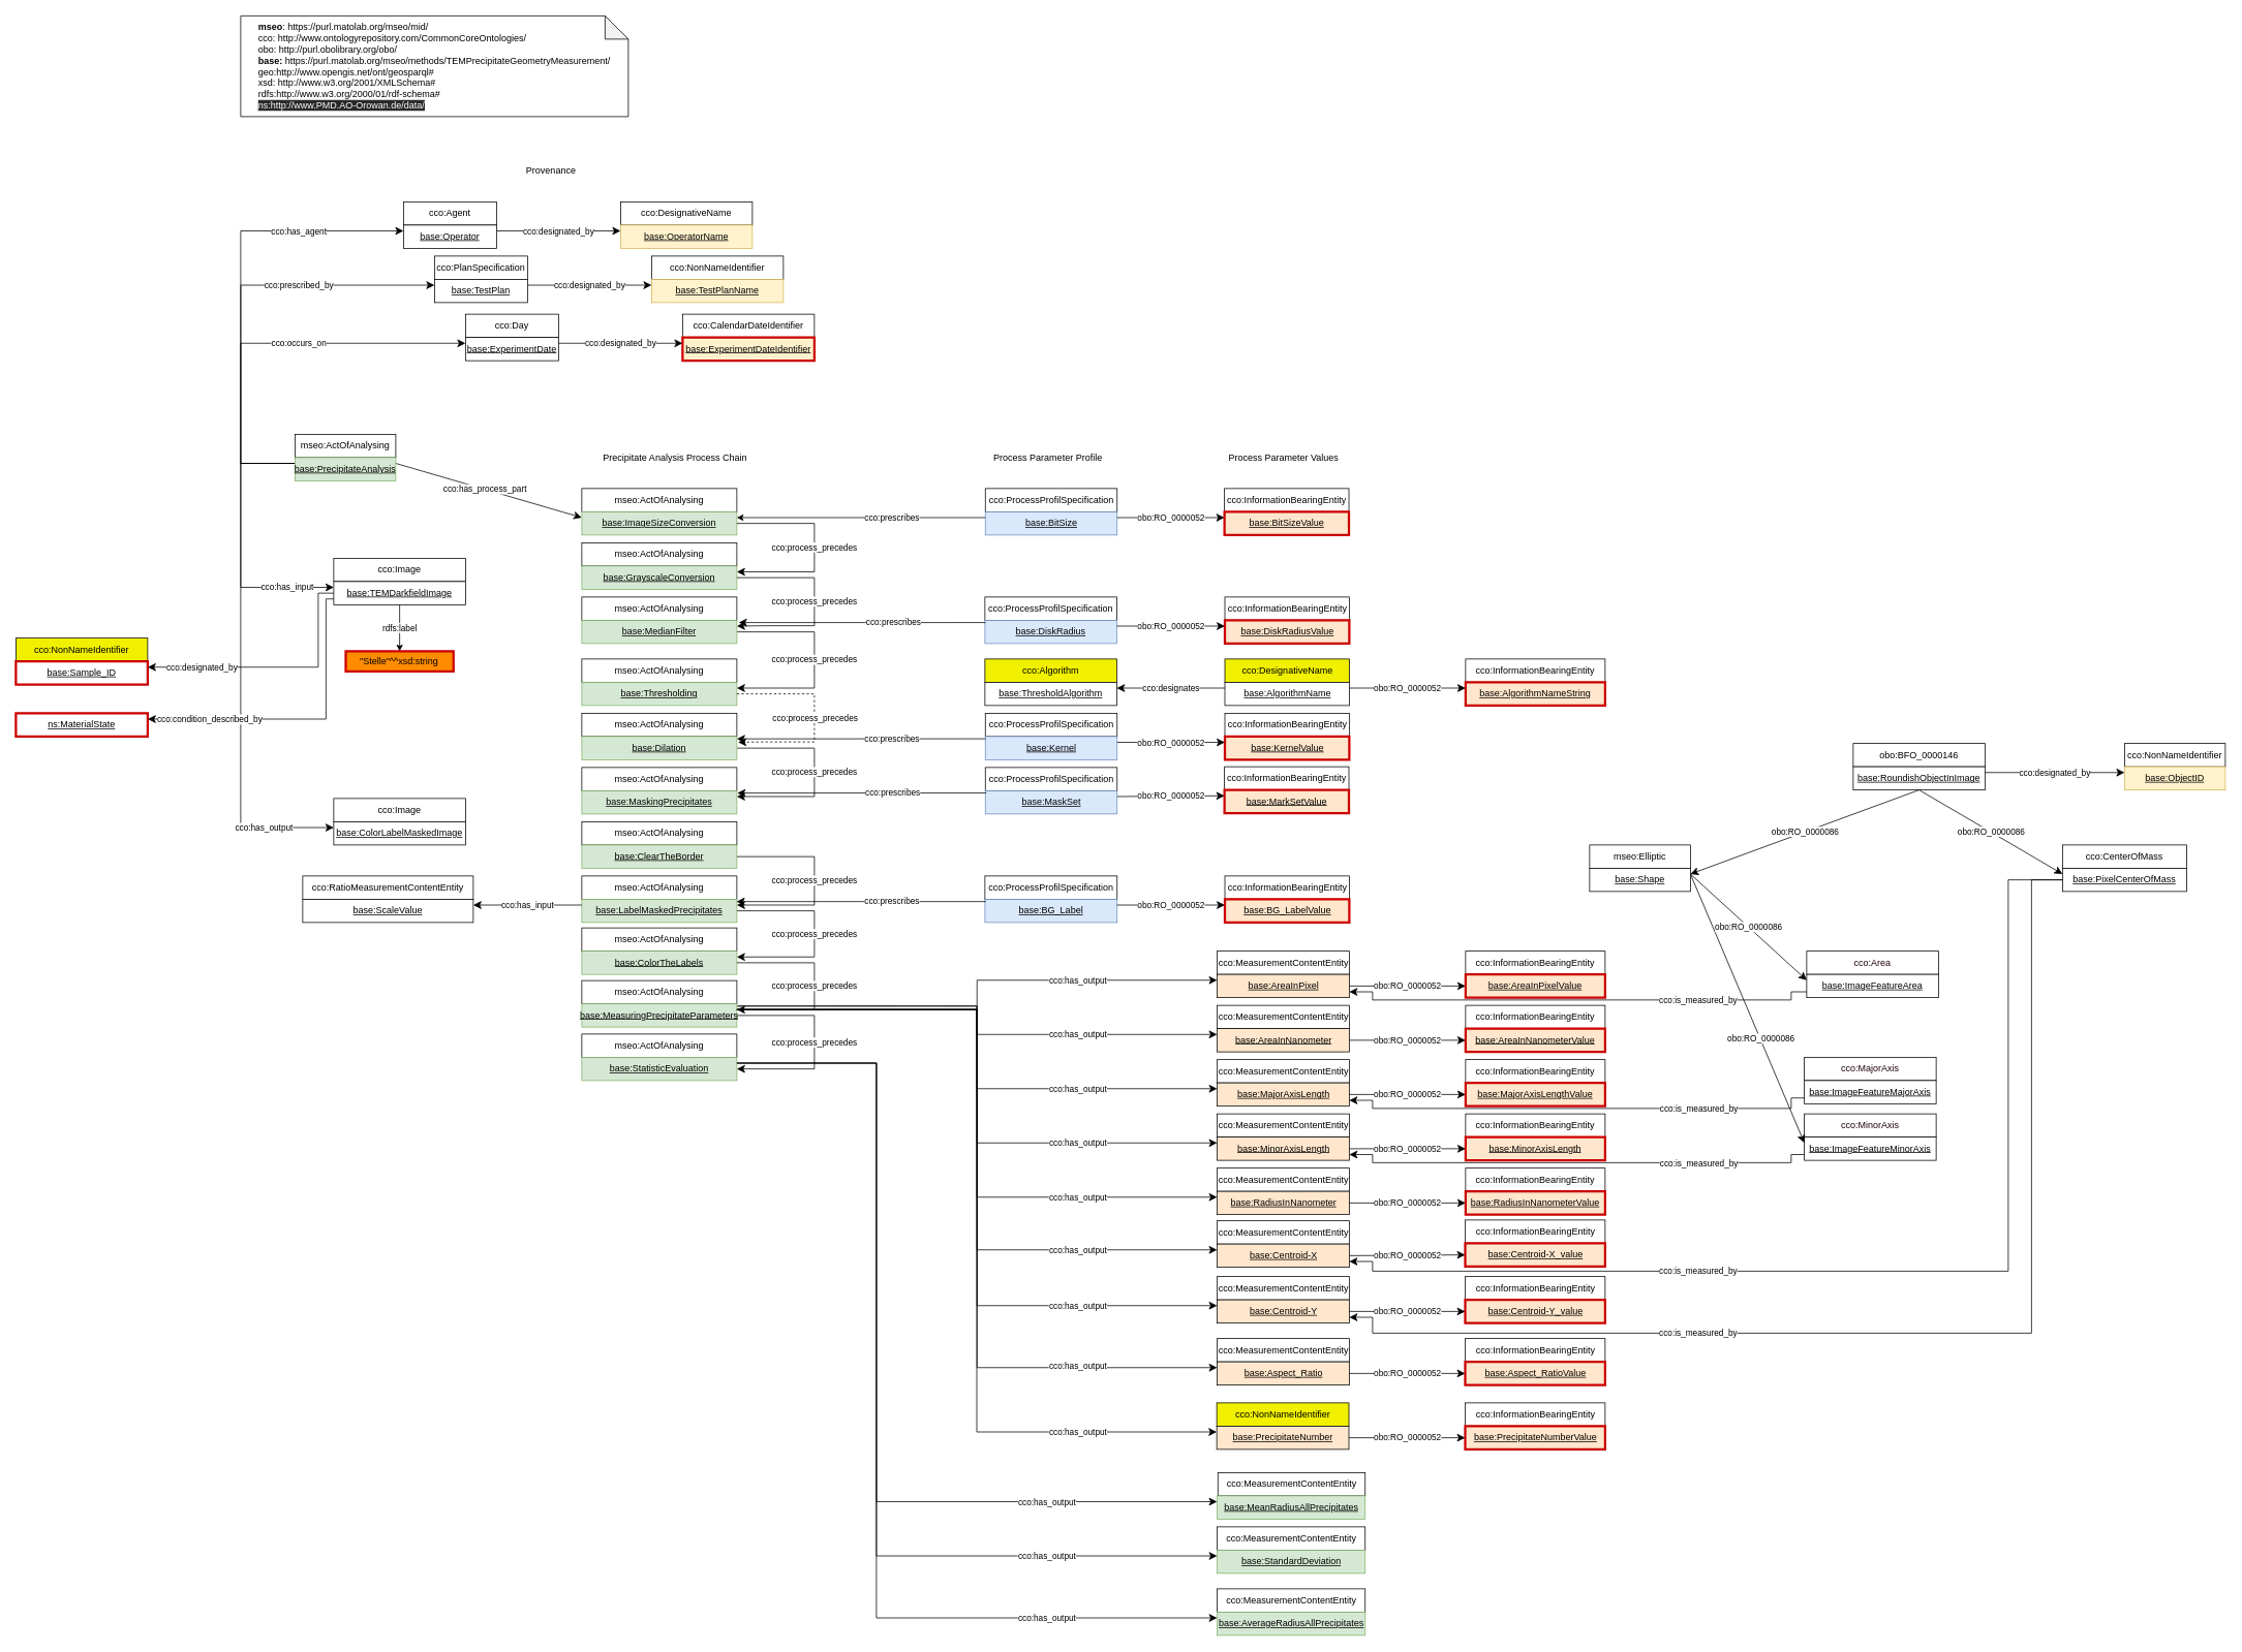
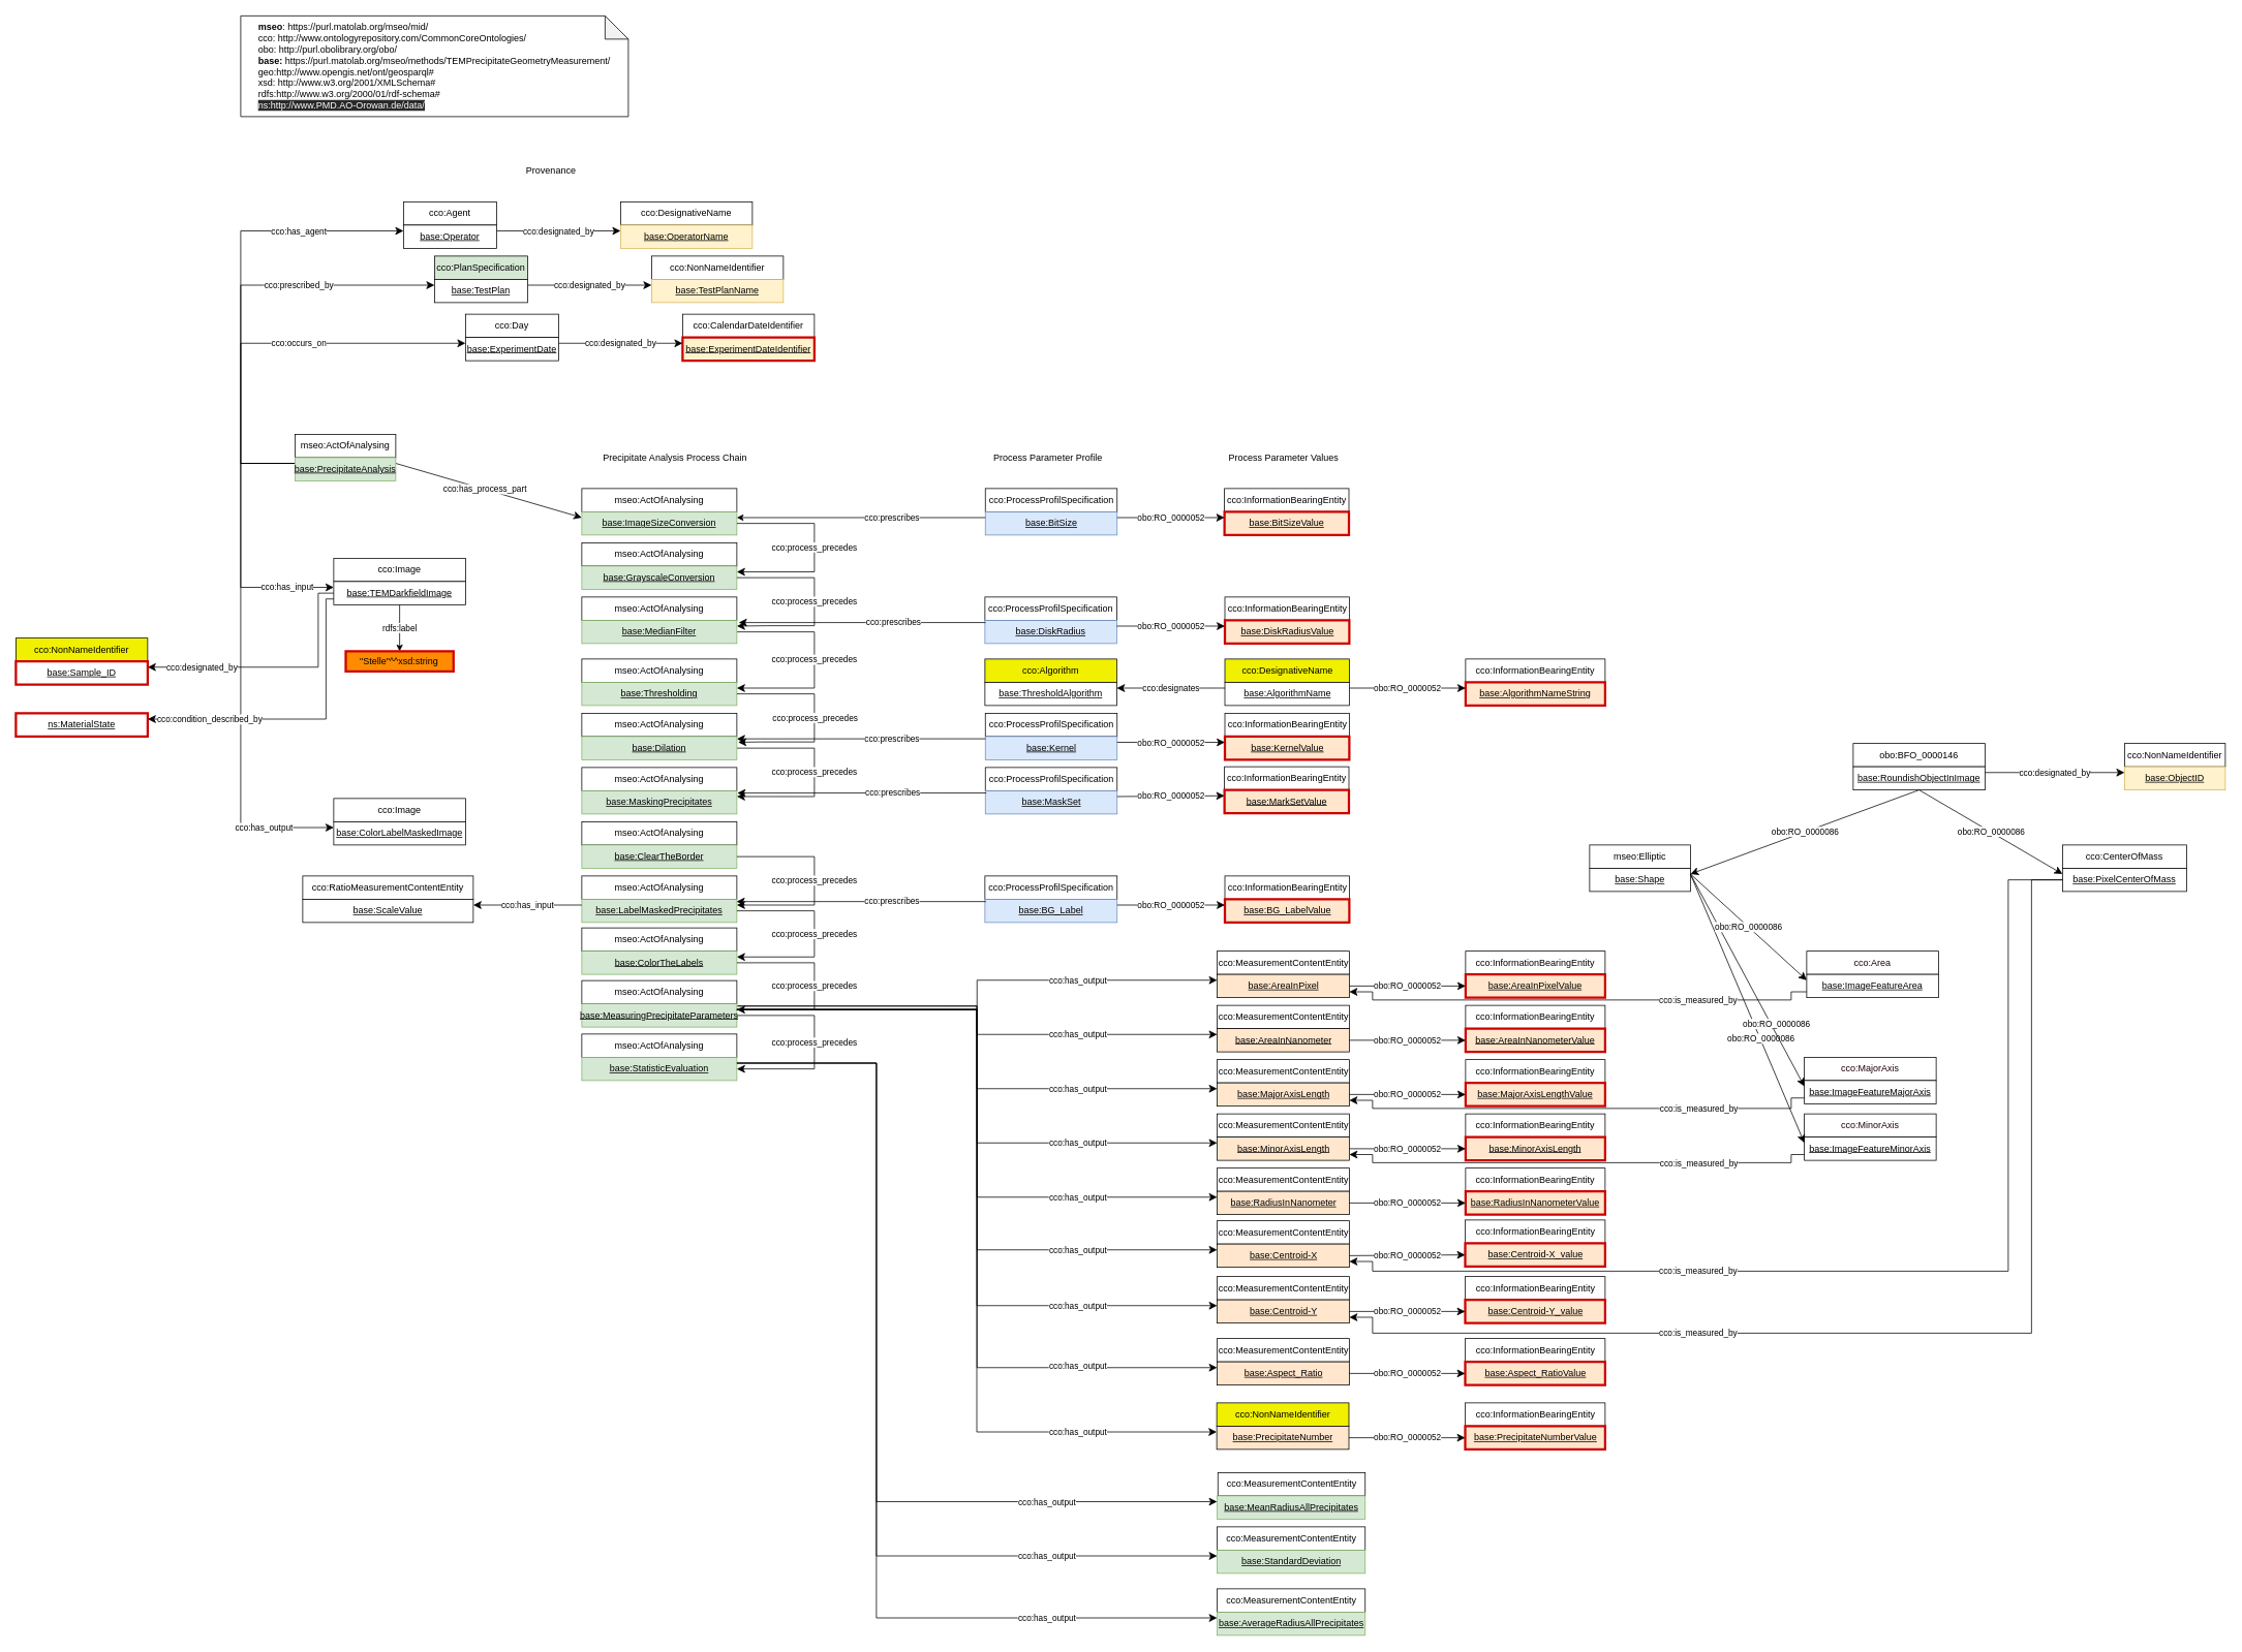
- <mxCell id="10" value="&lt;span style=&quot;text-align: left&quot;&gt;cco:PlanSpecification&lt;/span&gt;" style="rounded=0;whiteSpace=wrap;html=1;snapToPoint=1;points=[[0.1,0],[0.2,0],[0.3,0],[0.4,0],[0.5,0],[0.6,0],[0.7,0],[0.8,0],[0.9,0],[0,0.1],[0,0.3],[0,0.5],[0,0.7],[0,0.9],[0.1,1],[0.2,1],[0.3,1],[0.4,1],[0.5,1],[0.6,1],[0.7,1],[0.8,1],[0.9,1],[1,0.1],[1,0.3],[1,0.5],[1,0.7],[1,0.9]];" parent="1" vertex="1"><mxGeometry x="560" y="330" width="120" height="30" as="geometry" /></mxCell>
+ <mxCell id="10" value="&lt;span style=&quot;text-align: left&quot;&gt;cco:PlanSpecification&lt;/span&gt;" style="rounded=0;whiteSpace=wrap;html=1;snapToPoint=1;points=[[0.1,0],[0.2,0],[0.3,0],[0.4,0],[0.5,0],[0.6,0],[0.7,0],[0.8,0],[0.9,0],[0,0.1],[0,0.3],[0,0.5],[0,0.7],[0,0.9],[0.1,1],[0.2,1],[0.3,1],[0.4,1],[0.5,1],[0.6,1],[0.7,1],[0.8,1],[0.9,1],[1,0.1],[1,0.3],[1,0.5],[1,0.7],[1,0.9]];fillColor=#d5e8d4;" parent="1" vertex="1"><mxGeometry x="560" y="330" width="120" height="30" as="geometry" /></mxCell>
- <mxCell id="117" value="cco:process_precedes" style="endArrow=classic;html=1;endSize=8;arcSize=0;edgeStyle=orthogonalEdgeStyle;exitX=1;exitY=0.5;exitDx=0;exitDy=0;entryX=1.008;entryY=0.247;entryDx=0;entryDy=0;entryPerimeter=0;dashed=1;" parent="1" source="57" target="158" edge="1"><mxGeometry x="50" y="239.98" width="90" height="26" as="geometry"><mxPoint x="970" y="910" as="sourcePoint" /><mxPoint x="960" y="958" as="targetPoint" /><Array as="points"><mxPoint x="1050" y="895" /><mxPoint x="1050" y="957" /><mxPoint x="980" y="957" /></Array><mxPoint x="100" as="offset" /></mxGeometry></mxCell>
+ <mxCell id="117" value="cco:process_precedes" style="endArrow=classic;html=1;endSize=8;arcSize=0;edgeStyle=orthogonalEdgeStyle;exitX=1;exitY=0.5;exitDx=0;exitDy=0;entryX=1.008;entryY=0.247;entryDx=0;entryDy=0;entryPerimeter=0;" parent="1" source="57" target="158" edge="1"><mxGeometry x="50" y="239.98" width="90" height="26" as="geometry"><mxPoint x="970" y="910" as="sourcePoint" /><mxPoint x="960" y="958" as="targetPoint" /><Array as="points"><mxPoint x="1050" y="895" /><mxPoint x="1050" y="957" /><mxPoint x="980" y="957" /></Array><mxPoint x="100" as="offset" /></mxGeometry></mxCell>
+ <mxCell id="146" value="obo:RO_0000086" style="endArrow=classic;html=1;exitX=1;exitY=0.25;exitDx=0;exitDy=0;endSize=8;arcSize=0;entryX=0;entryY=0.25;entryDx=0;entryDy=0;" parent="1" source="132" target="130" edge="1"><mxGeometry width="90" height="26" as="geometry"><mxPoint x="2485" y="1029" as="sourcePoint" /><mxPoint x="2190" y="1137.5" as="targetPoint" /><mxPoint x="37" y="56" as="offset" /></mxGeometry></mxCell>
